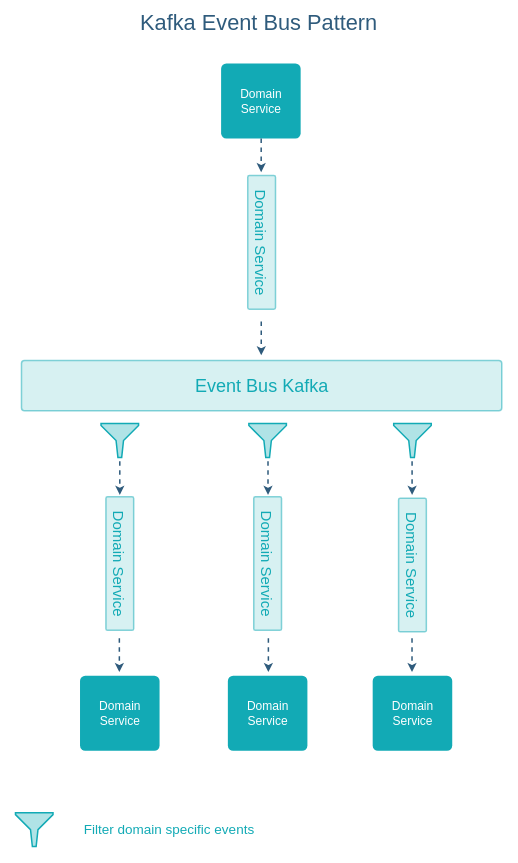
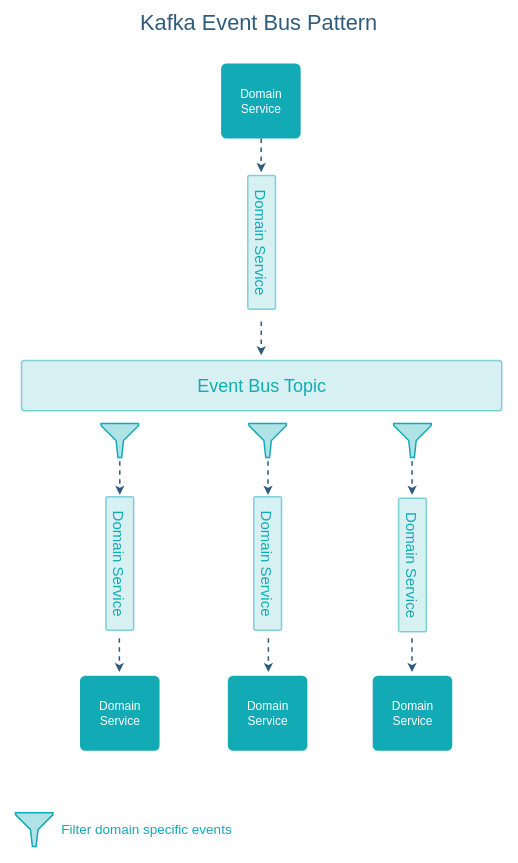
- <mxCell id="2" value="&lt;span style=&quot;color: rgb(18 , 170 , 181) ; font-size: 24px&quot;&gt;Event Bus Kafka&lt;/span&gt;" style="rounded=1;fillColor=#B0E3E6;strokeWidth=2;html=1;strokeColor=#12AAB5;arcSize=6;opacity=50;" vertex="1" parent="1"><mxGeometry x="28" y="480" width="640" height="67" as="geometry" /></mxCell>
+ <mxCell id="2" value="&lt;span style=&quot;color: rgb(18 , 170 , 181) ; font-size: 24px&quot;&gt;Event Bus Topic&lt;/span&gt;" style="rounded=1;fillColor=#B0E3E6;strokeWidth=2;html=1;strokeColor=#12AAB5;arcSize=6;opacity=50;" vertex="1" parent="1"><mxGeometry x="28" y="480" width="640" height="67" as="geometry" /></mxCell>
- <mxCell id="15" value="&lt;font style=&quot;font-size: 18px&quot; color=&quot;#12aab5&quot;&gt;Filter domain specific events&lt;/font&gt;" style="text;html=1;strokeColor=none;fillColor=none;align=center;verticalAlign=middle;whiteSpace=wrap;rounded=0;" vertex="1" parent="1"><mxGeometry x="100" y="1095" width="250" height="20" as="geometry" /></mxCell>
+ <mxCell id="15" value="&lt;font style=&quot;font-size: 18px&quot; color=&quot;#12aab5&quot;&gt;Filter domain specific events&lt;/font&gt;" style="text;html=1;strokeColor=none;fillColor=none;align=center;verticalAlign=middle;whiteSpace=wrap;rounded=0;" vertex="1" parent="1"><mxGeometry x="70" y="1095" width="250" height="20" as="geometry" /></mxCell>
